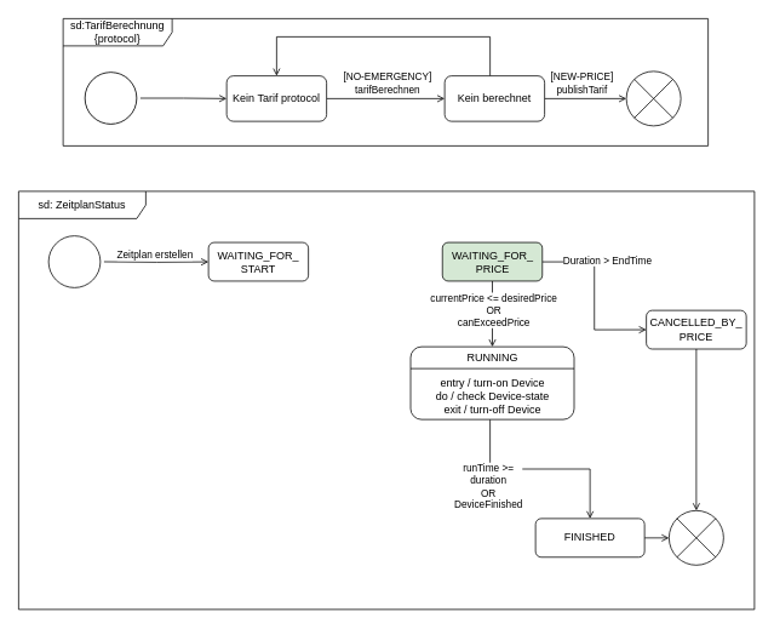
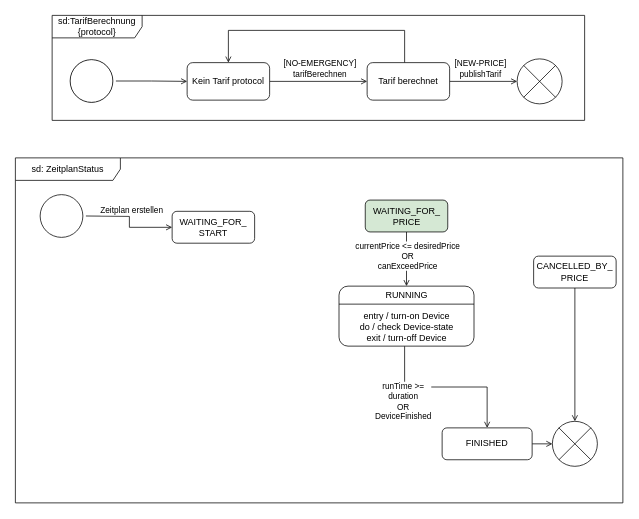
- <mxCell id="27" value="Kein berechnet" style="html=1;whiteSpace=wrap;rounded=1;" parent="1" vertex="1"><mxGeometry x="489" y="83" width="110" height="50" as="geometry" /></mxCell>
+ <mxCell id="27" value="Tarif berechnet" style="html=1;whiteSpace=wrap;rounded=1;" parent="1" vertex="1"><mxGeometry x="489" y="83" width="110" height="50" as="geometry" /></mxCell>
- <mxCell id="11" value="&lt;div&gt;WAITING_FOR_&lt;br&gt;START&lt;/div&gt;" style="html=1;whiteSpace=wrap;rounded=1;" parent="1" vertex="1"><mxGeometry x="229" y="266.25" width="110" height="42.5" as="geometry" /></mxCell>
+ <mxCell id="11" value="&lt;div&gt;WAITING_FOR_&lt;br&gt;START&lt;/div&gt;" style="html=1;whiteSpace=wrap;rounded=1;" parent="1" vertex="1"><mxGeometry x="229" y="281.25" width="110" height="42.5" as="geometry" /></mxCell>
- <mxCell id="14" style="edgeStyle=orthogonalEdgeStyle;rounded=0;orthogonalLoop=1;jettySize=auto;html=1;entryX=0;entryY=0.5;entryDx=0;entryDy=0;endArrow=open;endFill=0;" parent="1" source="16" target="20" edge="1"><mxGeometry relative="1" as="geometry" /></mxCell>
- <mxCell id="15" value="Duration &amp;gt; EndTime" style="edgeLabel;html=1;align=center;verticalAlign=middle;resizable=0;points=[];" parent="14" connectable="0" vertex="1"><mxGeometry x="-0.317" y="-2" relative="1" as="geometry"><mxPoint x="16" y="-10" as="offset" /></mxGeometry></mxCell>
